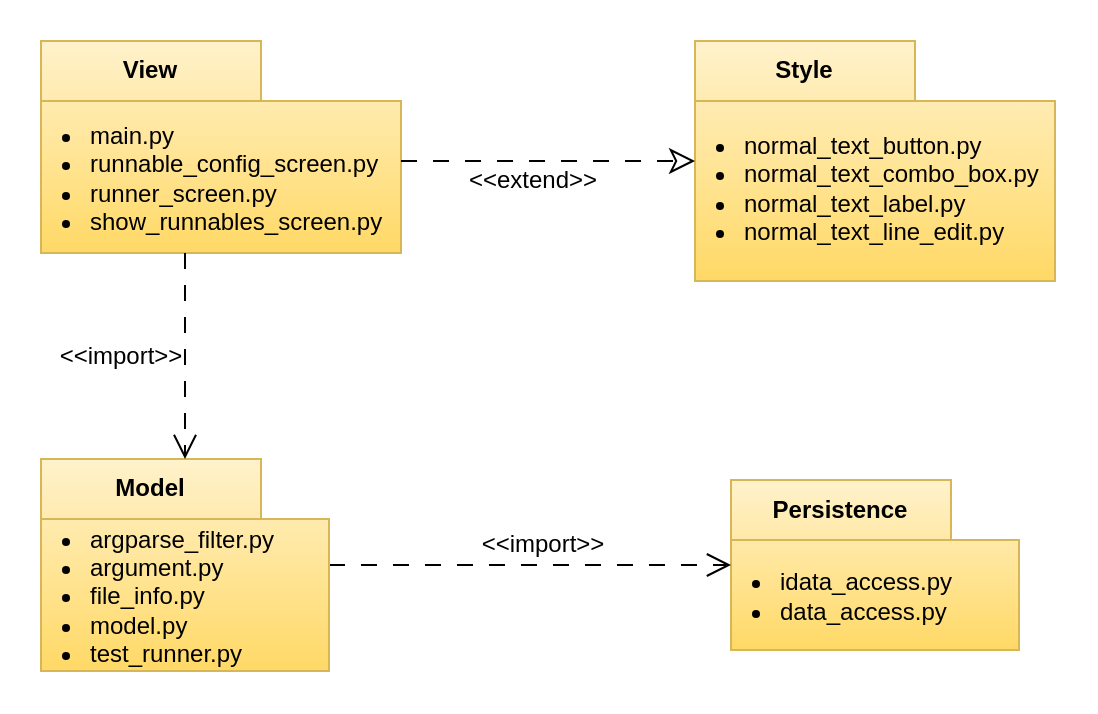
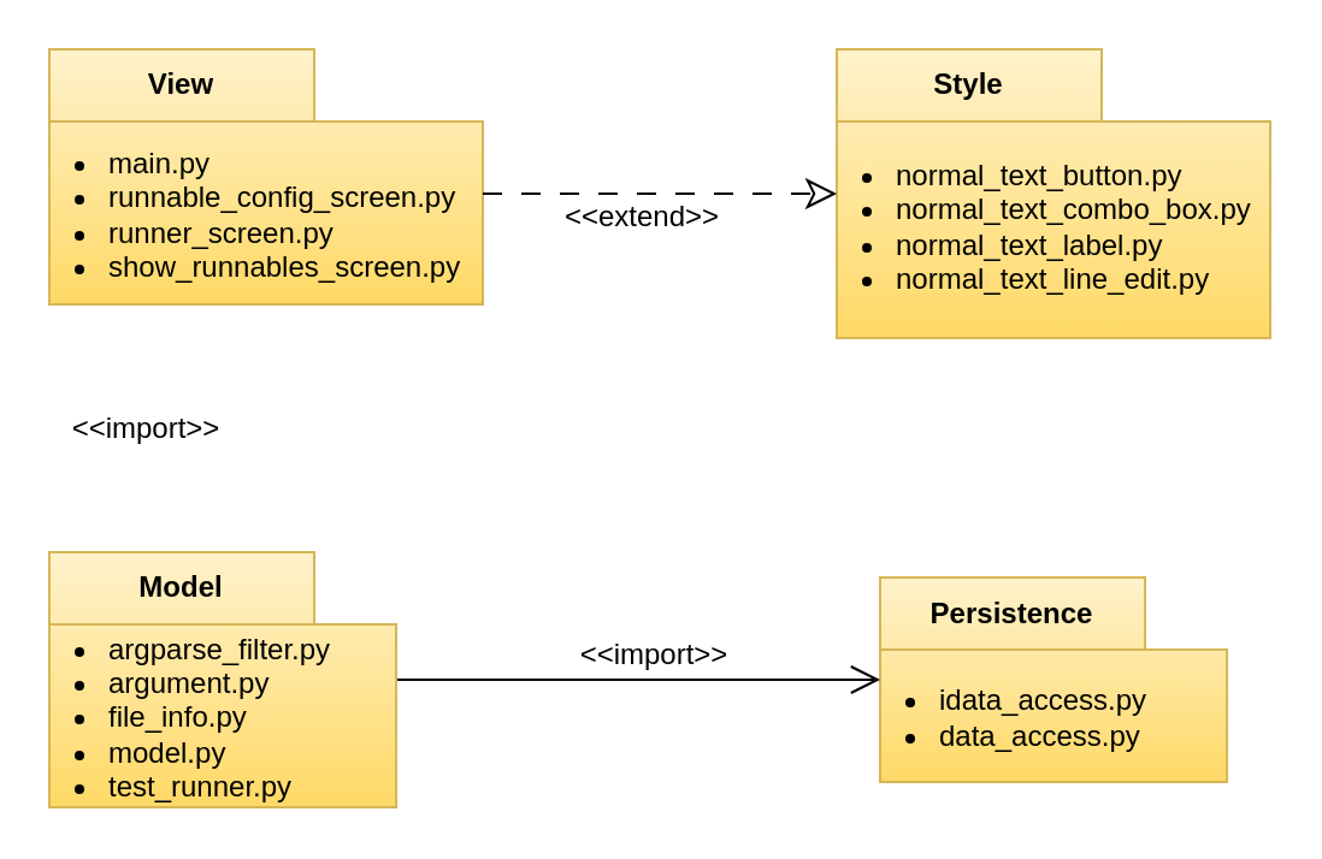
- <mxCell id="12" style="edgeStyle=orthogonalEdgeStyle;rounded=0;orthogonalLoop=1;jettySize=auto;html=1;endArrow=open;endFill=0;endSize=10;dashed=1;dashPattern=8 8;" parent="1" source="7" target="5" edge="1"><mxGeometry relative="1" as="geometry"><mxPoint x="174" y="292" as="sourcePoint" /><mxPoint x="375" y="292" as="targetPoint" /><Array as="points"><mxPoint x="92" y="152" /><mxPoint x="92" y="152" /></Array></mxGeometry></mxCell>
- <mxCell id="4" style="edgeStyle=orthogonalEdgeStyle;rounded=0;orthogonalLoop=1;jettySize=auto;html=1;endArrow=open;endFill=0;endSize=10;dashed=1;dashPattern=8 8;" parent="1" source="5" target="2" edge="1"><mxGeometry relative="1" as="geometry" /></mxCell>
+ <mxCell id="4" style="edgeStyle=orthogonalEdgeStyle;rounded=0;orthogonalLoop=1;jettySize=auto;html=1;endArrow=open;endFill=0;endSize=10;dashed=0;dashPattern=8 8;" parent="1" source="5" target="2" edge="1"><mxGeometry relative="1" as="geometry" /></mxCell>
